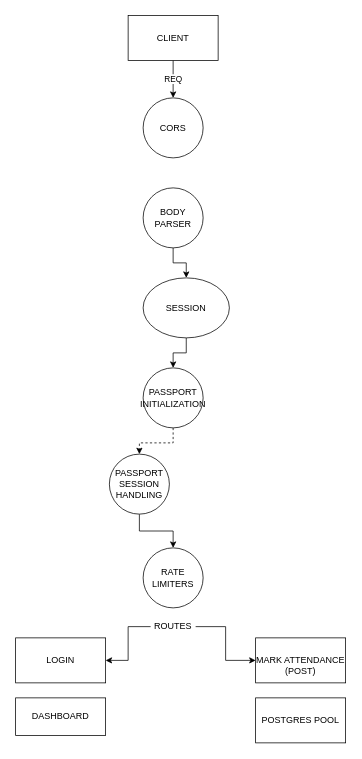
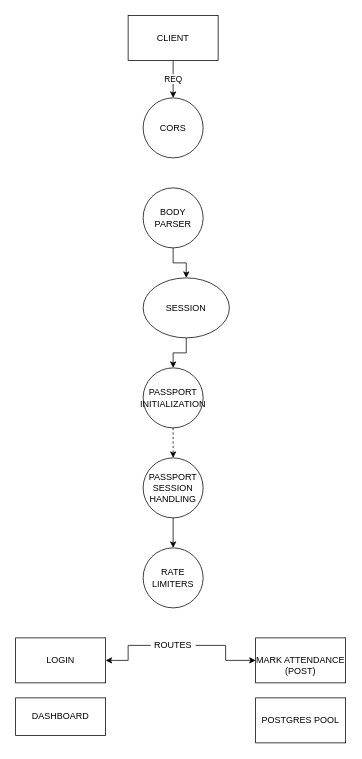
- <mxCell id="10" value="PASSPORT SESSION HANDLING" style="ellipse;whiteSpace=wrap;html=1;aspect=fixed;" parent="1" vertex="1"><mxGeometry x="145" y="605" width="80" height="80" as="geometry" /></mxCell>
+ <mxCell id="10" value="PASSPORT SESSION HANDLING" style="ellipse;whiteSpace=wrap;html=1;aspect=fixed;" parent="1" vertex="1"><mxGeometry x="190" y="610" width="80" height="80" as="geometry" /></mxCell>
- <mxCell id="21" value="ROUTES" style="text;html=1;align=center;verticalAlign=middle;whiteSpace=wrap;rounded=0;" parent="1" vertex="1"><mxGeometry x="200" y="820" width="60" height="30" as="geometry" /></mxCell>
+ <mxCell id="21" value="ROUTES" style="text;html=1;align=center;verticalAlign=middle;whiteSpace=wrap;rounded=0;" parent="1" vertex="1"><mxGeometry x="200" y="845" width="60" height="30" as="geometry" /></mxCell>
